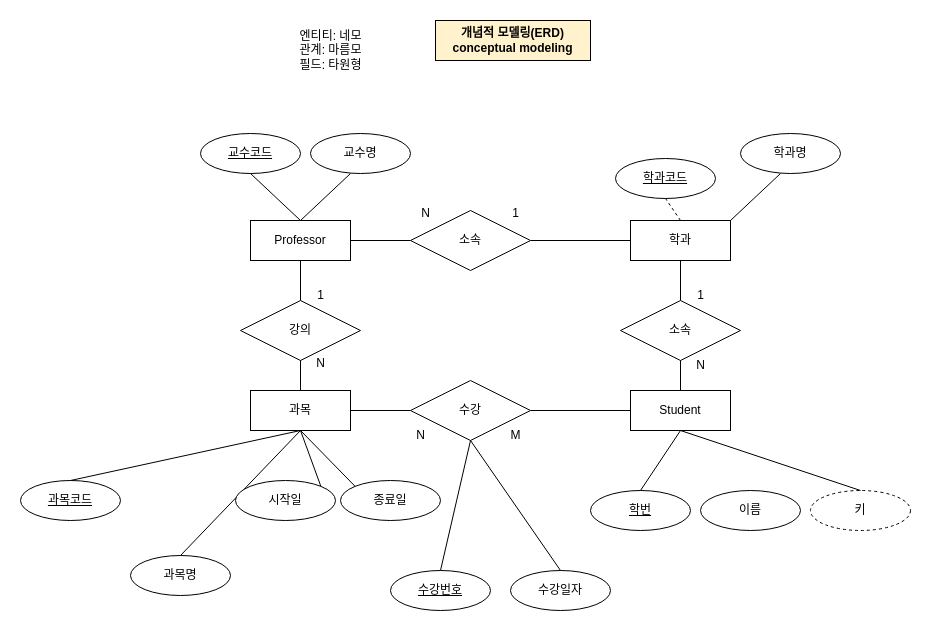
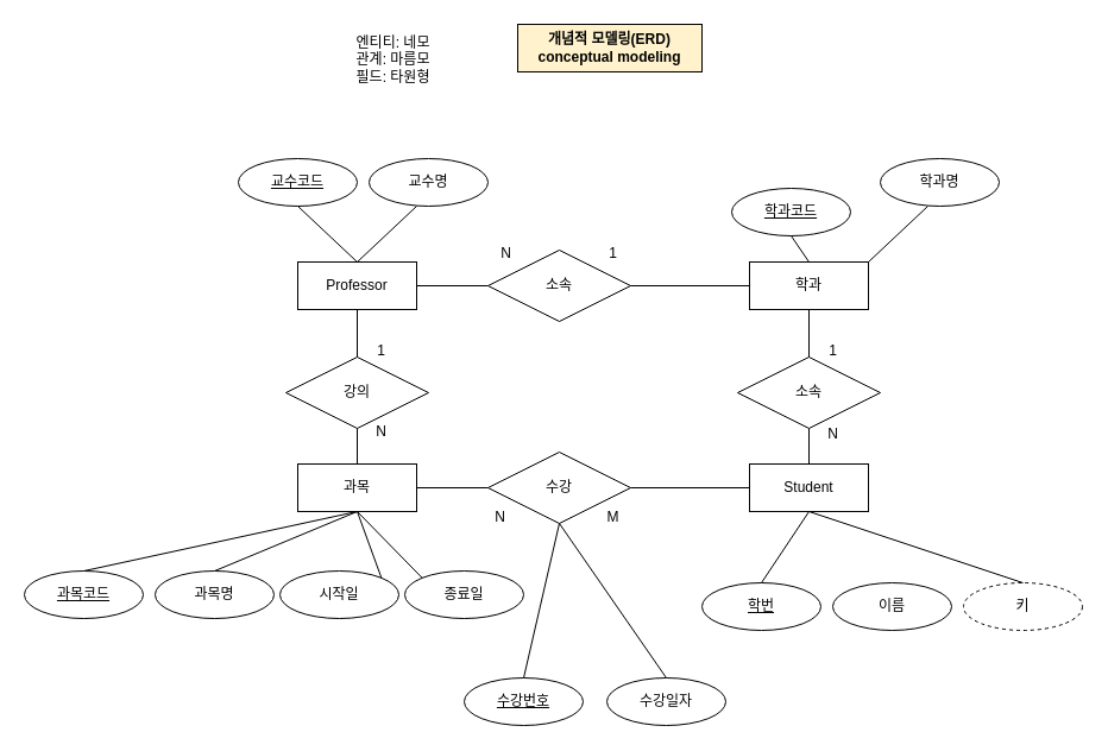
- <mxCell id="31" value="" style="endArrow=none;html=1;rounded=0;exitX=0.5;exitY=0;exitDx=0;exitDy=0;entryX=0.5;entryY=1;entryDx=0;entryDy=0;dashed=1;" edge="1" parent="1" target="30" source="3"><mxGeometry relative="1" as="geometry"><mxPoint x="690" y="50" as="sourcePoint" /><mxPoint x="690" y="150" as="targetPoint" /></mxGeometry></mxCell>
+ <mxCell id="31" value="" style="endArrow=none;html=1;rounded=0;exitX=0.5;exitY=0;exitDx=0;exitDy=0;entryX=0.5;entryY=1;entryDx=0;entryDy=0;" edge="1" parent="1" target="30" source="3"><mxGeometry relative="1" as="geometry"><mxPoint x="690" y="50" as="sourcePoint" /><mxPoint x="690" y="150" as="targetPoint" /></mxGeometry></mxCell>
- <mxCell id="47" value="과목명" style="ellipse;whiteSpace=wrap;html=1;align=center;" vertex="1" parent="1"><mxGeometry x="130" y="555" width="100" height="40" as="geometry" /></mxCell>
+ <mxCell id="47" value="과목명" style="ellipse;whiteSpace=wrap;html=1;align=center;" vertex="1" parent="1"><mxGeometry x="130" y="480" width="100" height="40" as="geometry" /></mxCell>
